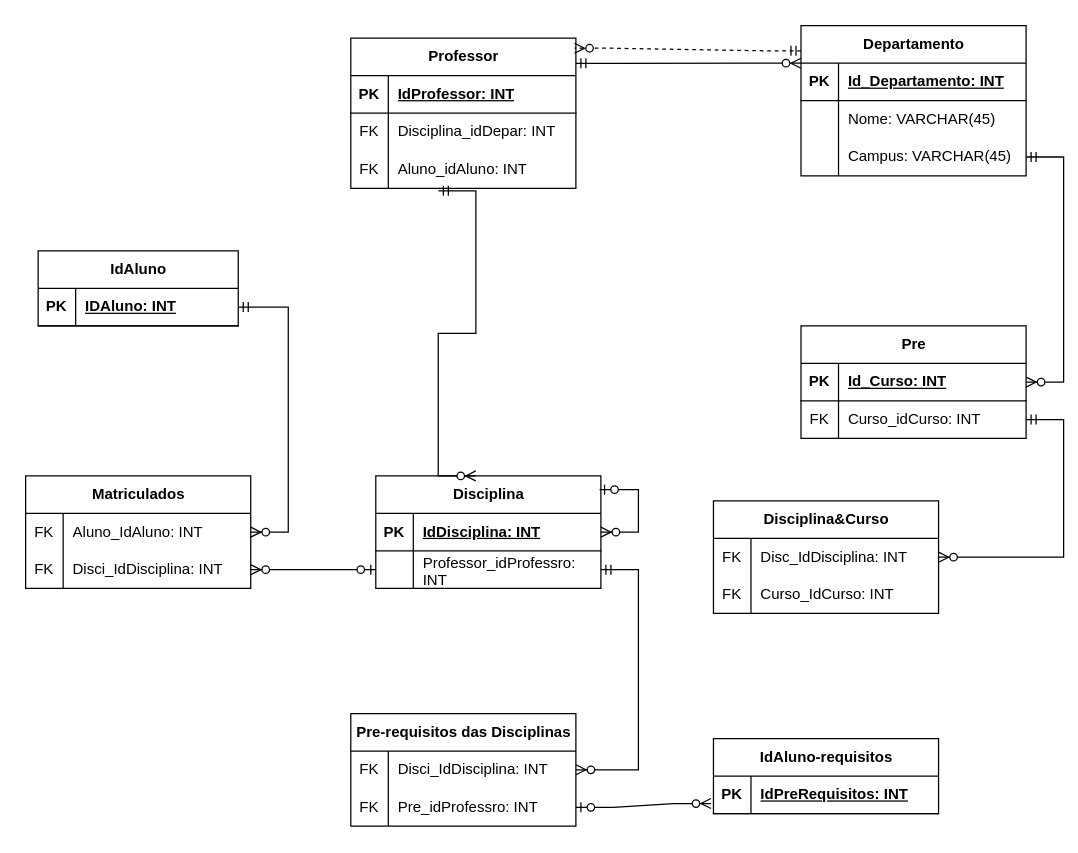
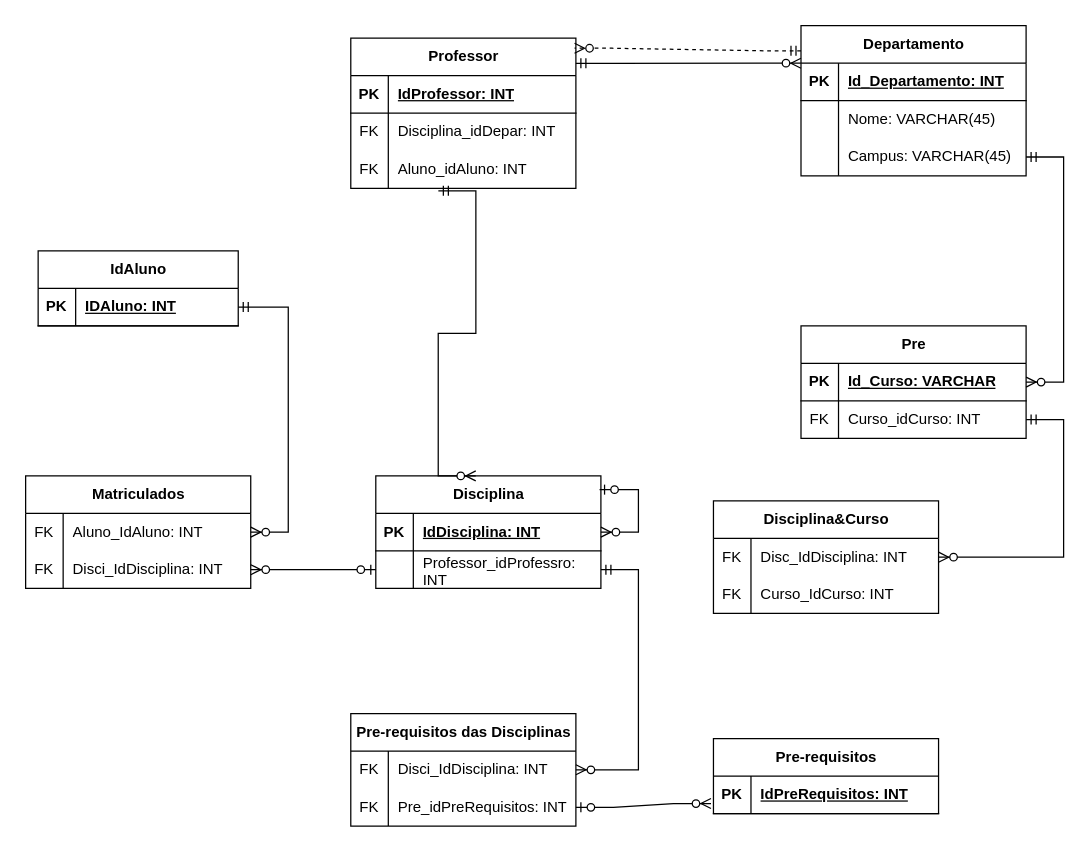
- <mxCell id="36" value="Id_Curso: INT" style="shape=partialRectangle;connectable=0;fillColor=none;top=0;left=0;bottom=0;right=0;align=left;spacingLeft=6;fontStyle=5;overflow=hidden;whiteSpace=wrap;html=1;" parent="34" vertex="1"><mxGeometry x="30" width="150" height="30" as="geometry"><mxRectangle width="150" height="30" as="alternateBounds" /></mxGeometry></mxCell>
+ <mxCell id="36" value="Id_Curso: VARCHAR" style="shape=partialRectangle;connectable=0;fillColor=none;top=0;left=0;bottom=0;right=0;align=left;spacingLeft=6;fontStyle=5;overflow=hidden;whiteSpace=wrap;html=1;" parent="34" vertex="1"><mxGeometry x="30" width="150" height="30" as="geometry"><mxRectangle width="150" height="30" as="alternateBounds" /></mxGeometry></mxCell>
- <mxCell id="62" value="IdAluno-requisitos" style="shape=table;startSize=30;container=1;collapsible=1;childLayout=tableLayout;fixedRows=1;rowLines=0;fontStyle=1;align=center;resizeLast=1;html=1;" vertex="1" parent="1"><mxGeometry x="570" y="590" width="180" height="60" as="geometry" /></mxCell>
+ <mxCell id="62" value="Pre-requisitos" style="shape=table;startSize=30;container=1;collapsible=1;childLayout=tableLayout;fixedRows=1;rowLines=0;fontStyle=1;align=center;resizeLast=1;html=1;" vertex="1" parent="1"><mxGeometry x="570" y="590" width="180" height="60" as="geometry" /></mxCell>
- <mxCell id="72" value="Pre_idProfessro: INT" style="shape=partialRectangle;connectable=0;fillColor=none;top=0;left=0;bottom=0;right=0;align=left;spacingLeft=6;overflow=hidden;whiteSpace=wrap;html=1;" vertex="1" parent="70"><mxGeometry x="30" width="150" height="30" as="geometry"><mxRectangle width="150" height="30" as="alternateBounds" /></mxGeometry></mxCell>
+ <mxCell id="72" value="Pre_idPreRequisitos: INT" style="shape=partialRectangle;connectable=0;fillColor=none;top=0;left=0;bottom=0;right=0;align=left;spacingLeft=6;overflow=hidden;whiteSpace=wrap;html=1;" vertex="1" parent="70"><mxGeometry x="30" width="150" height="30" as="geometry"><mxRectangle width="150" height="30" as="alternateBounds" /></mxGeometry></mxCell>
